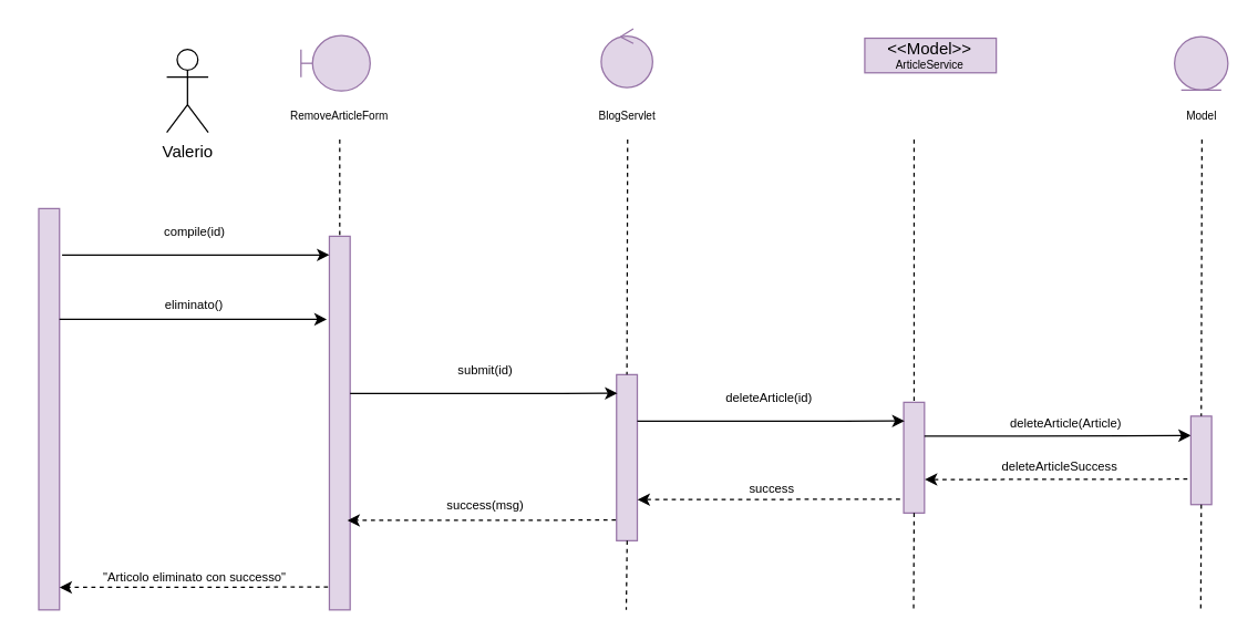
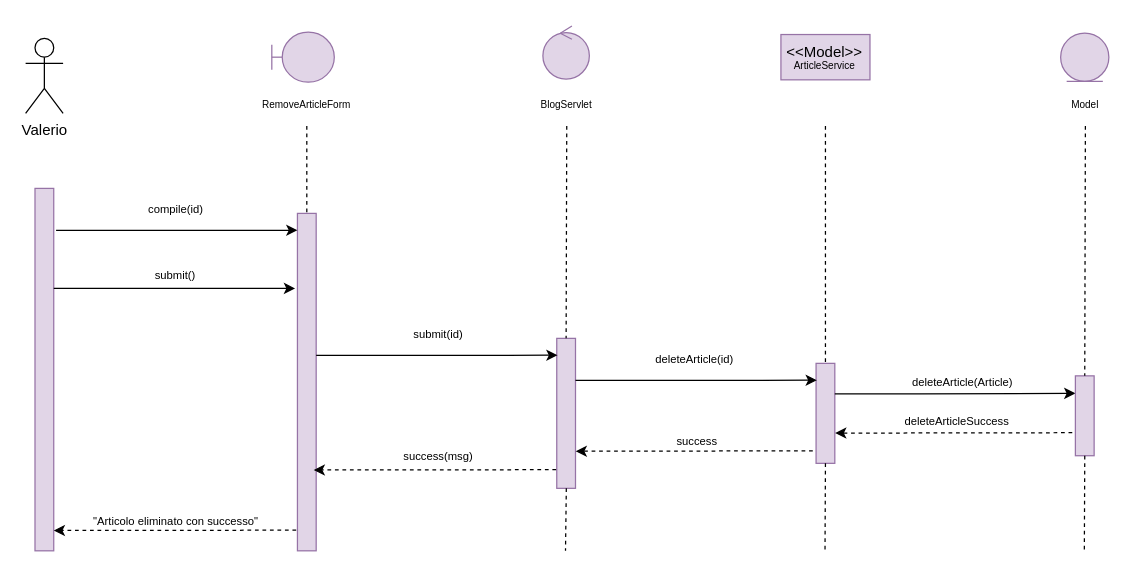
- <mxCell id="38" value="&lt;div&gt;&amp;lt;&amp;lt;Model&amp;gt;&amp;gt;&lt;/div&gt;&lt;div style=&quot;font-size: 8px&quot;&gt;ArticleService&lt;br&gt;&lt;/div&gt;" style="rounded=0;whiteSpace=wrap;html=1;fillColor=#e1d5e7;strokeColor=#9673a6;" vertex="1" parent="1"><mxGeometry x="624.38" y="26.88" width="95" height="25" as="geometry" /></mxCell>
+ <mxCell id="38" value="&lt;div&gt;&amp;lt;&amp;lt;Model&amp;gt;&amp;gt;&lt;/div&gt;&lt;div style=&quot;font-size: 8px&quot;&gt;ArticleService&lt;br&gt;&lt;/div&gt;" style="rounded=0;whiteSpace=wrap;html=1;fillColor=#e1d5e7;strokeColor=#9673a6;" vertex="1" parent="1"><mxGeometry x="624.38" y="26.88" width="71.25" height="36.25" as="geometry" /></mxCell>
- <mxCell id="2" value="Valerio" style="shape=umlActor;verticalLabelPosition=bottom;verticalAlign=top;html=1;outlineConnect=0;" vertex="1" parent="1"><mxGeometry x="120" y="35" width="30" height="60" as="geometry" /></mxCell>
+ <mxCell id="2" value="Valerio" style="shape=umlActor;verticalLabelPosition=bottom;verticalAlign=top;html=1;outlineConnect=0;" vertex="1" parent="1"><mxGeometry x="20" y="30" width="30" height="60" as="geometry" /></mxCell>
- <mxCell id="7" value="eliminato()" style="text;html=1;strokeColor=none;fillColor=none;align=center;verticalAlign=middle;whiteSpace=wrap;rounded=0;fontSize=9;" vertex="1" parent="1"><mxGeometry x="80" y="210" width="120" height="20" as="geometry" /></mxCell>
+ <mxCell id="7" value="submit()" style="text;html=1;strokeColor=none;fillColor=none;align=center;verticalAlign=middle;whiteSpace=wrap;rounded=0;fontSize=9;" vertex="1" parent="1"><mxGeometry x="80" y="210" width="120" height="20" as="geometry" /></mxCell>
